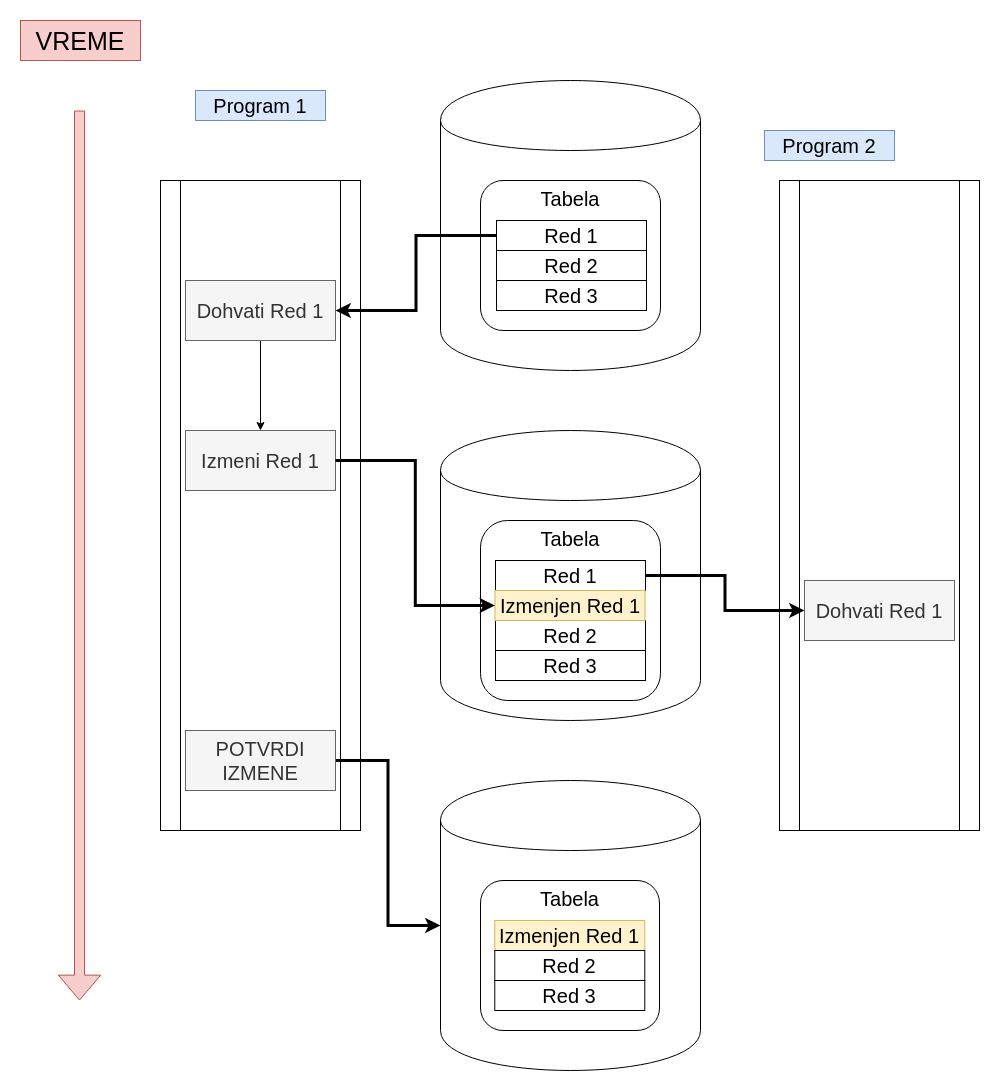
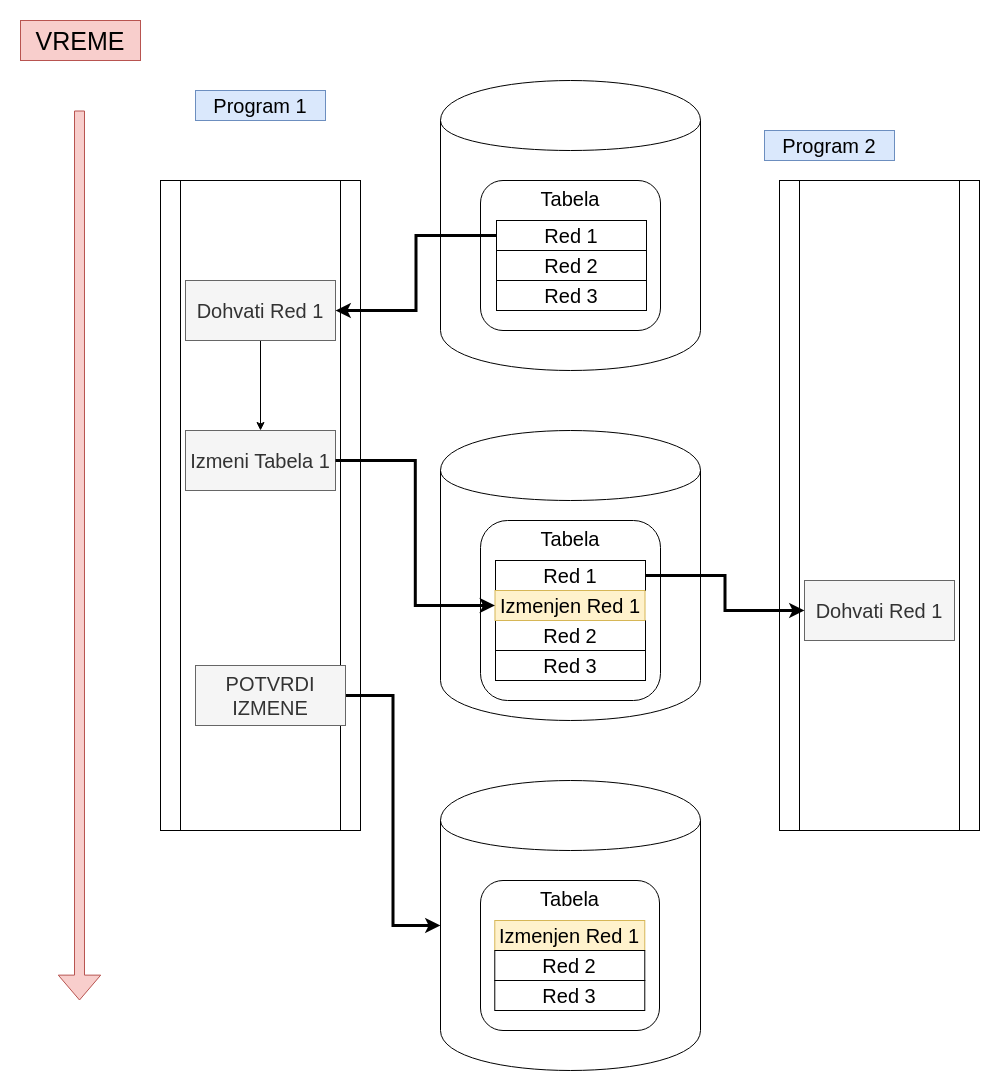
- <mxCell id="5" value="Izmeni Red 1" style="text;html=1;strokeColor=#666666;fillColor=#f5f5f5;align=center;verticalAlign=middle;whiteSpace=wrap;rounded=0;fontColor=#333333;fontSize=20;" vertex="1" parent="1"><mxGeometry x="185" y="430" width="150" height="60" as="geometry" /></mxCell>
+ <mxCell id="5" value="Izmeni Tabela 1" style="text;html=1;strokeColor=#666666;fillColor=#f5f5f5;align=center;verticalAlign=middle;whiteSpace=wrap;rounded=0;fontColor=#333333;fontSize=20;" vertex="1" parent="1"><mxGeometry x="185" y="430" width="150" height="60" as="geometry" /></mxCell>
- <mxCell id="11" value="POTVRDI IZMENE" style="text;html=1;strokeColor=#666666;fillColor=#f5f5f5;align=center;verticalAlign=middle;whiteSpace=wrap;rounded=0;fontColor=#333333;fontSize=20;" vertex="1" parent="1"><mxGeometry x="185" y="730" width="150" height="60" as="geometry" /></mxCell>
+ <mxCell id="11" value="POTVRDI IZMENE" style="text;html=1;strokeColor=#666666;fillColor=#f5f5f5;align=center;verticalAlign=middle;whiteSpace=wrap;rounded=0;fontColor=#333333;fontSize=20;" vertex="1" parent="1"><mxGeometry x="195" y="665" width="150" height="60" as="geometry" /></mxCell>
